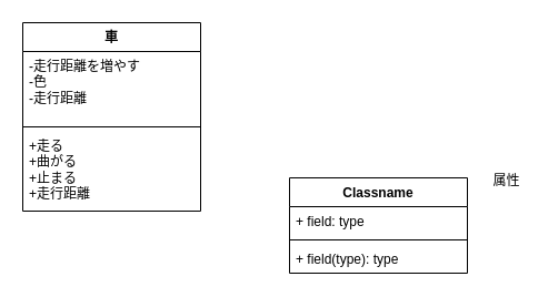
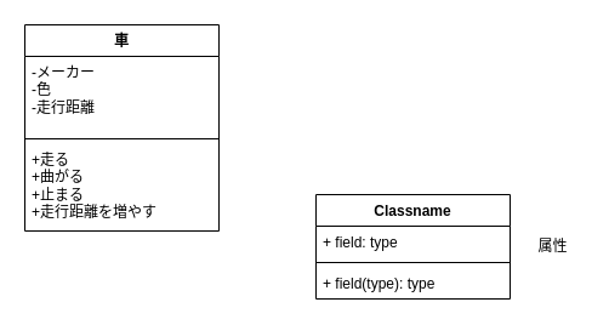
- <mxCell id="3" value="-走行距離を増やす&lt;div&gt;-色&lt;/div&gt;&lt;div&gt;-走行距離&lt;/div&gt;" style="text;strokeColor=none;fillColor=none;align=left;verticalAlign=top;spacingLeft=4;spacingRight=4;overflow=hidden;rotatable=0;points=[[0,0.5],[1,0.5]];portConstraint=eastwest;whiteSpace=wrap;html=1;" vertex="1" parent="2"><mxGeometry y="26" width="160" height="64" as="geometry" /></mxCell>
+ <mxCell id="3" value="-メーカー&lt;div&gt;-色&lt;/div&gt;&lt;div&gt;-走行距離&lt;/div&gt;" style="text;strokeColor=none;fillColor=none;align=left;verticalAlign=top;spacingLeft=4;spacingRight=4;overflow=hidden;rotatable=0;points=[[0,0.5],[1,0.5]];portConstraint=eastwest;whiteSpace=wrap;html=1;" vertex="1" parent="2"><mxGeometry y="26" width="160" height="64" as="geometry" /></mxCell>
- <mxCell id="5" value="+走る&lt;div&gt;+曲がる&lt;/div&gt;&lt;div&gt;+止まる&lt;/div&gt;&lt;div&gt;+走行距離&lt;/div&gt;&lt;div&gt;&lt;br&gt;&lt;/div&gt;" style="text;strokeColor=none;fillColor=none;align=left;verticalAlign=top;spacingLeft=4;spacingRight=4;overflow=hidden;rotatable=0;points=[[0,0.5],[1,0.5]];portConstraint=eastwest;whiteSpace=wrap;html=1;" vertex="1" parent="2"><mxGeometry y="98" width="160" height="72" as="geometry" /></mxCell>
+ <mxCell id="5" value="+走る&lt;div&gt;+曲がる&lt;/div&gt;&lt;div&gt;+止まる&lt;/div&gt;&lt;div&gt;+走行距離を増やす&lt;/div&gt;&lt;div&gt;&lt;br&gt;&lt;/div&gt;" style="text;strokeColor=none;fillColor=none;align=left;verticalAlign=top;spacingLeft=4;spacingRight=4;overflow=hidden;rotatable=0;points=[[0,0.5],[1,0.5]];portConstraint=eastwest;whiteSpace=wrap;html=1;" vertex="1" parent="2"><mxGeometry y="98" width="160" height="72" as="geometry" /></mxCell>
- <mxCell id="10" value="属性" style="text;html=1;align=center;verticalAlign=middle;resizable=0;points=[];autosize=1;strokeColor=none;fillColor=none;" vertex="1" parent="1"><mxGeometry x="430" y="148" width="50" height="30" as="geometry" /></mxCell>
+ <mxCell id="10" value="属性" style="text;html=1;align=center;verticalAlign=middle;resizable=0;points=[];autosize=1;strokeColor=none;fillColor=none;" vertex="1" parent="1"><mxGeometry x="430" y="188" width="50" height="30" as="geometry" /></mxCell>
